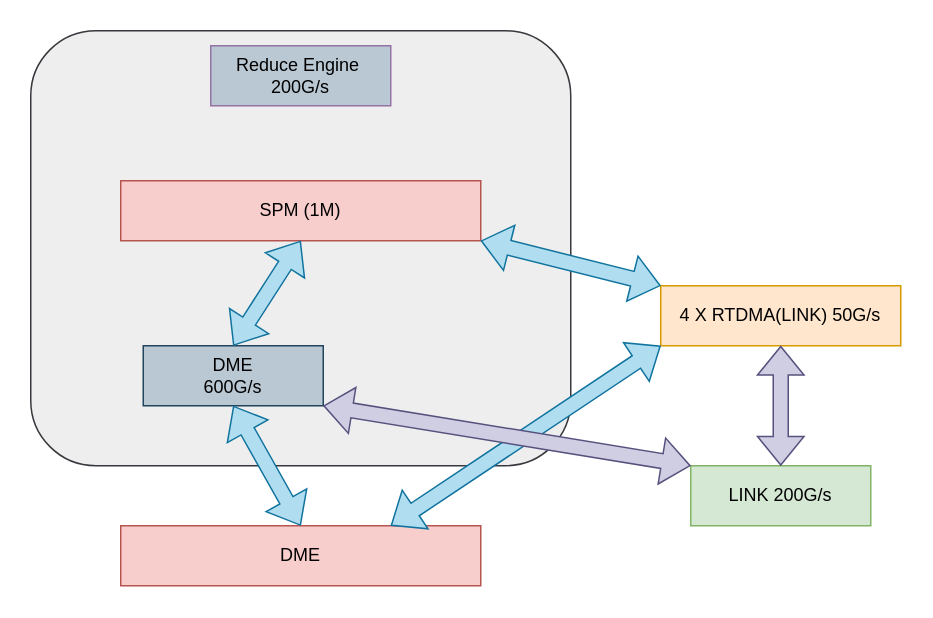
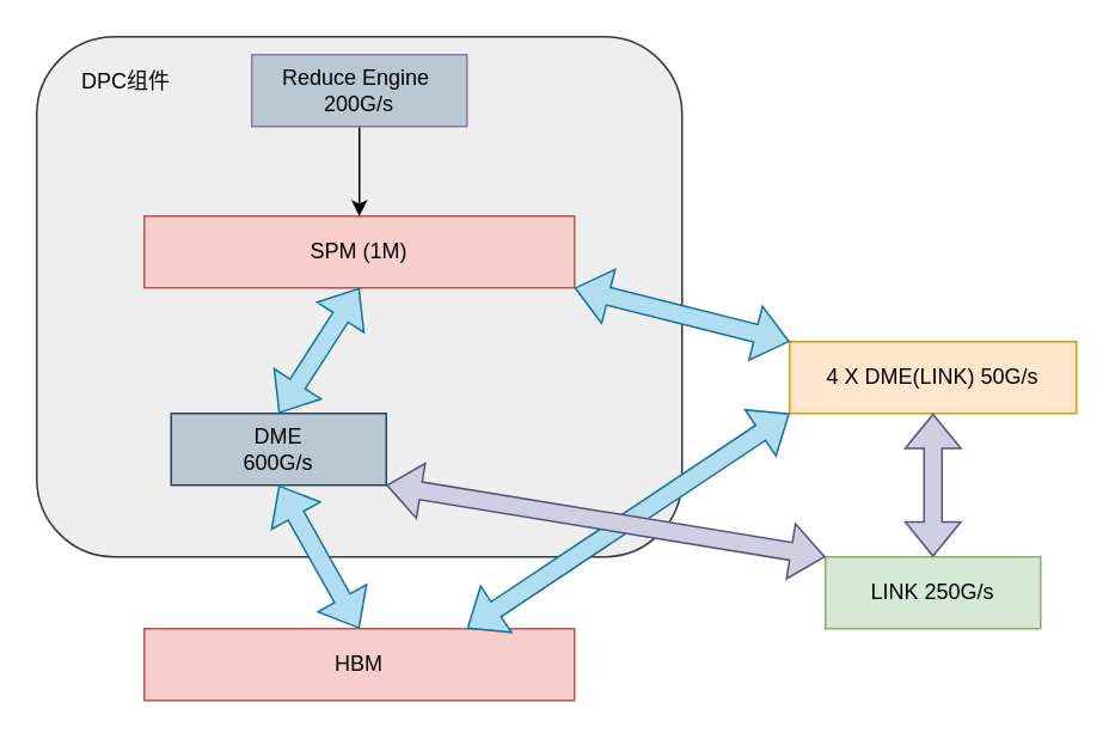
+ <mxCell id="16" value="DPC组件" style="text;html=1;align=center;verticalAlign=middle;whiteSpace=wrap;rounded=0;" vertex="1" parent="1"><mxGeometry x="40" y="30" width="60" height="30" as="geometry" /></mxCell>
+ <mxCell id="4" value="" style="edgeStyle=orthogonalEdgeStyle;rounded=0;orthogonalLoop=1;jettySize=auto;html=1;" edge="1" parent="1" source="5" target="3"><mxGeometry relative="1" as="geometry" /></mxCell>
- <mxCell id="10" value="4 X RTDMA(LINK&lt;span style=&quot;background-color: transparent; color: light-dark(rgb(0, 0, 0), rgb(255, 255, 255));&quot;&gt;) 50G/s&lt;/span&gt;" style="rounded=0;whiteSpace=wrap;html=1;fillColor=#ffe6cc;strokeColor=#d79b00;" vertex="1" parent="1"><mxGeometry x="440" y="190" width="160" height="40" as="geometry" /></mxCell>
+ <mxCell id="10" value="4 X DME(LINK&lt;span style=&quot;background-color: transparent; color: light-dark(rgb(0, 0, 0), rgb(255, 255, 255));&quot;&gt;) 50G/s&lt;/span&gt;" style="rounded=0;whiteSpace=wrap;html=1;fillColor=#ffe6cc;strokeColor=#d79b00;" vertex="1" parent="1"><mxGeometry x="440" y="190" width="160" height="40" as="geometry" /></mxCell>
- <mxCell id="12" value="LINK 200G/s" style="rounded=0;whiteSpace=wrap;html=1;fillColor=#d5e8d4;strokeColor=#82b366;" vertex="1" parent="1"><mxGeometry x="460" y="310" width="120" height="40" as="geometry" /></mxCell>
+ <mxCell id="12" value="LINK 250G/s" style="rounded=0;whiteSpace=wrap;html=1;fillColor=#d5e8d4;strokeColor=#82b366;" vertex="1" parent="1"><mxGeometry x="460" y="310" width="120" height="40" as="geometry" /></mxCell>
- <mxCell id="6" value="DME" style="rounded=0;whiteSpace=wrap;html=1;fillColor=#f8cecc;strokeColor=#b85450;" vertex="1" parent="1"><mxGeometry x="80" y="350" width="240" height="40" as="geometry" /></mxCell>
+ <mxCell id="6" value="HBM" style="rounded=0;whiteSpace=wrap;html=1;fillColor=#f8cecc;strokeColor=#b85450;" vertex="1" parent="1"><mxGeometry x="80" y="350" width="240" height="40" as="geometry" /></mxCell>
